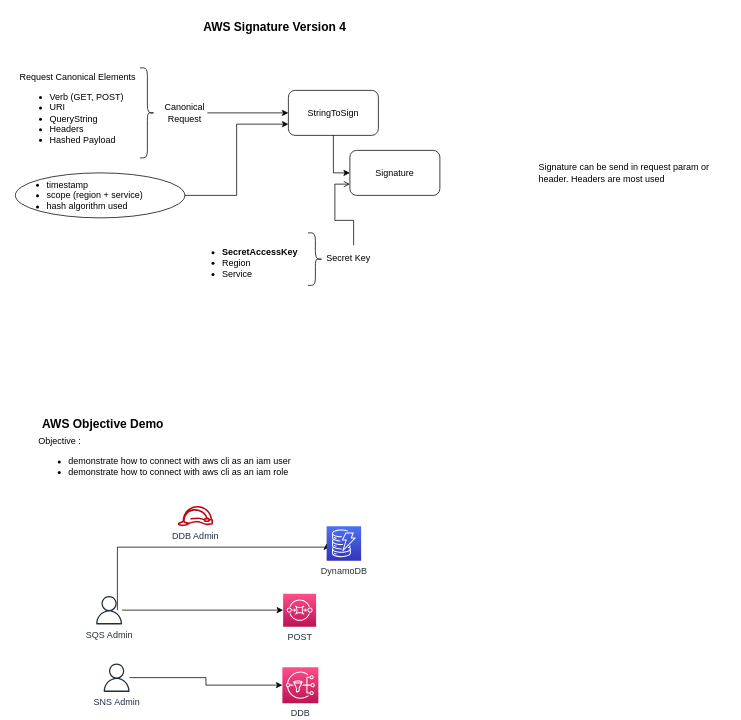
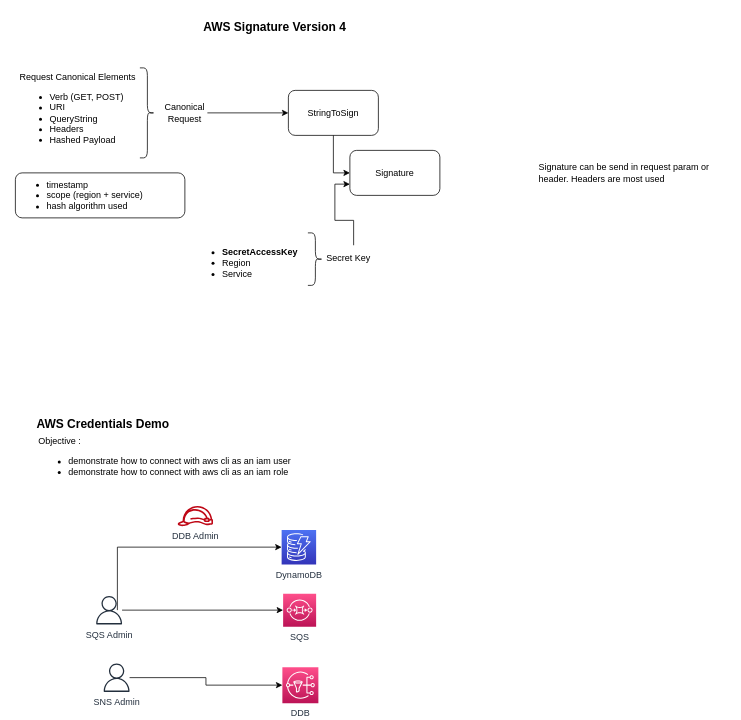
- <mxCell id="20" style="edgeStyle=orthogonalEdgeStyle;rounded=0;orthogonalLoop=1;jettySize=auto;html=1;entryX=0;entryY=0.75;entryDx=0;entryDy=0;fontSize=12;" parent="1" source="21" target="19" edge="1"><mxGeometry relative="1" as="geometry" /></mxCell>
- <mxCell id="24" style="edgeStyle=orthogonalEdgeStyle;rounded=0;orthogonalLoop=1;jettySize=auto;html=1;entryX=0;entryY=0.75;entryDx=0;entryDy=0;fontSize=12;endArrow=open;" parent="1" source="25" target="26" edge="1"><mxGeometry relative="1" as="geometry" /></mxCell>
+ <mxCell id="24" style="edgeStyle=orthogonalEdgeStyle;rounded=0;orthogonalLoop=1;jettySize=auto;html=1;entryX=0;entryY=0.75;entryDx=0;entryDy=0;fontSize=12;" parent="1" source="25" target="26" edge="1"><mxGeometry relative="1" as="geometry" /></mxCell>
- <mxCell id="21" value="&lt;ul&gt;&lt;li&gt;timestamp&lt;/li&gt;&lt;li&gt;scope (region + service)&lt;/li&gt;&lt;li&gt;hash algorithm used&lt;/li&gt;&lt;/ul&gt;" style="ellipse;whiteSpace=wrap;html=1;fillStyle=auto;fontSize=12;fillColor=none;align=left;" parent="1" vertex="1"><mxGeometry x="20" y="230" width="226" height="60" as="geometry" /></mxCell>
+ <mxCell id="21" value="&lt;ul&gt;&lt;li&gt;timestamp&lt;/li&gt;&lt;li&gt;scope (region + service)&lt;/li&gt;&lt;li&gt;hash algorithm used&lt;/li&gt;&lt;/ul&gt;" style="rounded=1;whiteSpace=wrap;html=1;fillStyle=auto;fontSize=12;fillColor=none;align=left;" parent="1" vertex="1"><mxGeometry x="20" y="230" width="226" height="60" as="geometry" /></mxCell>
- <mxCell id="11" value="AWS Objective Demo" style="text;html=1;strokeColor=none;fillColor=none;align=center;verticalAlign=middle;whiteSpace=wrap;rounded=0;fontSize=16;fontColor=#000000;fontStyle=1" parent="1" vertex="1"><mxGeometry x="46" y="550" width="182" height="30" as="geometry" /></mxCell>
+ <mxCell id="11" value="AWS Credentials Demo" style="text;html=1;strokeColor=none;fillColor=none;align=center;verticalAlign=middle;whiteSpace=wrap;rounded=0;fontSize=16;fontColor=#000000;fontStyle=1" parent="1" vertex="1"><mxGeometry x="46" y="550" width="182" height="30" as="geometry" /></mxCell>
- <mxCell id="9" value="DynamoDB" style="sketch=0;points=[[0,0,0],[0.25,0,0],[0.5,0,0],[0.75,0,0],[1,0,0],[0,1,0],[0.25,1,0],[0.5,1,0],[0.75,1,0],[1,1,0],[0,0.25,0],[0,0.5,0],[0,0.75,0],[1,0.25,0],[1,0.5,0],[1,0.75,0]];outlineConnect=0;fontColor=#232F3E;gradientColor=#4D72F3;gradientDirection=north;fillColor=#3334B9;strokeColor=#ffffff;dashed=0;verticalLabelPosition=bottom;verticalAlign=top;align=center;html=1;fontSize=12;fontStyle=0;aspect=fixed;shape=mxgraph.aws4.resourceIcon;resIcon=mxgraph.aws4.dynamodb;strokeWidth=1;" parent="1" vertex="1"><mxGeometry x="435" y="701" width="46" height="46" as="geometry" /></mxCell>
+ <mxCell id="9" value="DynamoDB" style="sketch=0;points=[[0,0,0],[0.25,0,0],[0.5,0,0],[0.75,0,0],[1,0,0],[0,1,0],[0.25,1,0],[0.5,1,0],[0.75,1,0],[1,1,0],[0,0.25,0],[0,0.5,0],[0,0.75,0],[1,0.25,0],[1,0.5,0],[1,0.75,0]];outlineConnect=0;fontColor=#232F3E;gradientColor=#4D72F3;gradientDirection=north;fillColor=#3334B9;strokeColor=#ffffff;dashed=0;verticalLabelPosition=bottom;verticalAlign=top;align=center;html=1;fontSize=12;fontStyle=0;aspect=fixed;shape=mxgraph.aws4.resourceIcon;resIcon=mxgraph.aws4.dynamodb;strokeWidth=1;" parent="1" vertex="1"><mxGeometry x="375" y="706" width="46" height="46" as="geometry" /></mxCell>
- <mxCell id="7" value="POST" style="sketch=0;points=[[0,0,0],[0.25,0,0],[0.5,0,0],[0.75,0,0],[1,0,0],[0,1,0],[0.25,1,0],[0.5,1,0],[0.75,1,0],[1,1,0],[0,0.25,0],[0,0.5,0],[0,0.75,0],[1,0.25,0],[1,0.5,0],[1,0.75,0]];outlineConnect=0;fontColor=#232F3E;gradientColor=#FF4F8B;gradientDirection=north;fillColor=#BC1356;strokeColor=#ffffff;dashed=0;verticalLabelPosition=bottom;verticalAlign=top;align=center;html=1;fontSize=12;fontStyle=0;aspect=fixed;shape=mxgraph.aws4.resourceIcon;resIcon=mxgraph.aws4.sqs;strokeWidth=1;" parent="1" vertex="1"><mxGeometry x="377" y="791" width="44" height="44" as="geometry" /></mxCell>
+ <mxCell id="7" value="SQS" style="sketch=0;points=[[0,0,0],[0.25,0,0],[0.5,0,0],[0.75,0,0],[1,0,0],[0,1,0],[0.25,1,0],[0.5,1,0],[0.75,1,0],[1,1,0],[0,0.25,0],[0,0.5,0],[0,0.75,0],[1,0.25,0],[1,0.5,0],[1,0.75,0]];outlineConnect=0;fontColor=#232F3E;gradientColor=#FF4F8B;gradientDirection=north;fillColor=#BC1356;strokeColor=#ffffff;dashed=0;verticalLabelPosition=bottom;verticalAlign=top;align=center;html=1;fontSize=12;fontStyle=0;aspect=fixed;shape=mxgraph.aws4.resourceIcon;resIcon=mxgraph.aws4.sqs;strokeWidth=1;" parent="1" vertex="1"><mxGeometry x="377" y="791" width="44" height="44" as="geometry" /></mxCell>
